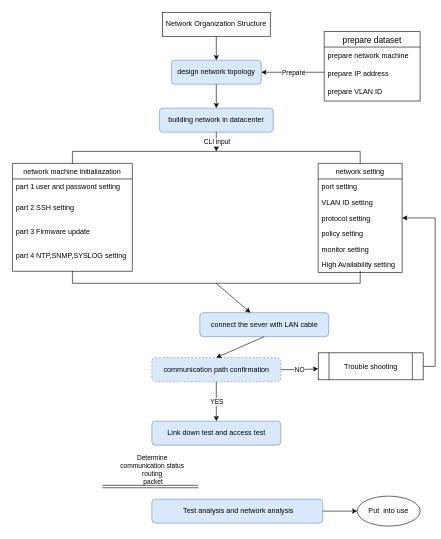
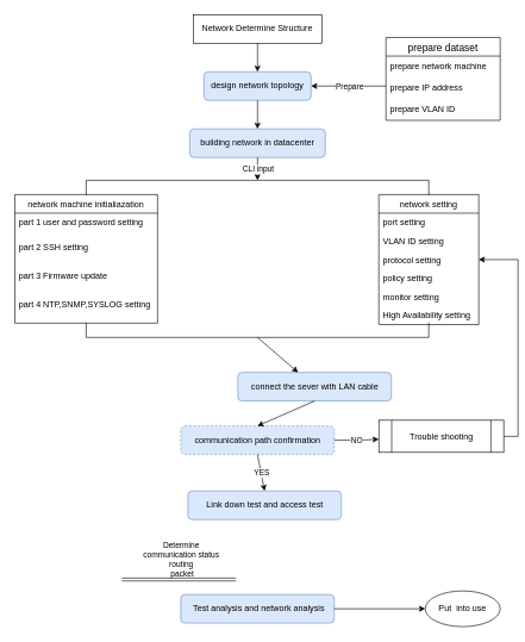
- <mxCell id="2" value="Network Organization Structure" style="rounded=0;whiteSpace=wrap;html=1;" parent="1" vertex="1"><mxGeometry x="270" y="20" width="180" height="40" as="geometry" /></mxCell>
+ <mxCell id="2" value="Network Determine Structure" style="rounded=0;whiteSpace=wrap;html=1;" parent="1" vertex="1"><mxGeometry x="270" y="20" width="180" height="40" as="geometry" /></mxCell>
- <mxCell id="31" value="Link down test and access test" style="rounded=1;whiteSpace=wrap;html=1;fillColor=#dae8fc;strokeColor=#6c8ebf;" parent="1" vertex="1"><mxGeometry x="252.5" y="702" width="215" height="40" as="geometry" /></mxCell>
+ <mxCell id="31" value="Link down test and access test" style="rounded=1;whiteSpace=wrap;html=1;fillColor=#dae8fc;strokeColor=#6c8ebf;" parent="1" vertex="1"><mxGeometry x="262.5" y="687" width="215" height="40" as="geometry" /></mxCell>
- <mxCell id="40" value="&amp;nbsp;Test&amp;nbsp;analysis and network&amp;nbsp;analysis" style="rounded=1;whiteSpace=wrap;html=1;fillColor=#dae8fc;strokeColor=#6c8ebf;" parent="1" vertex="1"><mxGeometry x="252.5" y="832" width="285" height="40" as="geometry" /></mxCell>
+ <mxCell id="40" value="&amp;nbsp;Test&amp;nbsp;analysis and network&amp;nbsp;analysis" style="rounded=1;whiteSpace=wrap;html=1;fillColor=#dae8fc;strokeColor=#6c8ebf;" parent="1" vertex="1"><mxGeometry x="252.5" y="832" width="215" height="40" as="geometry" /></mxCell>
